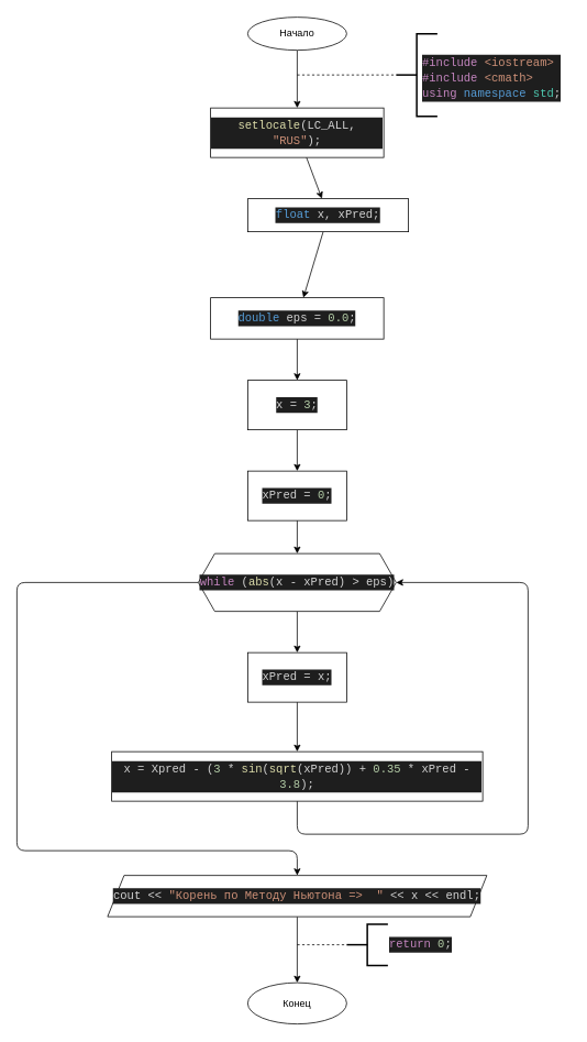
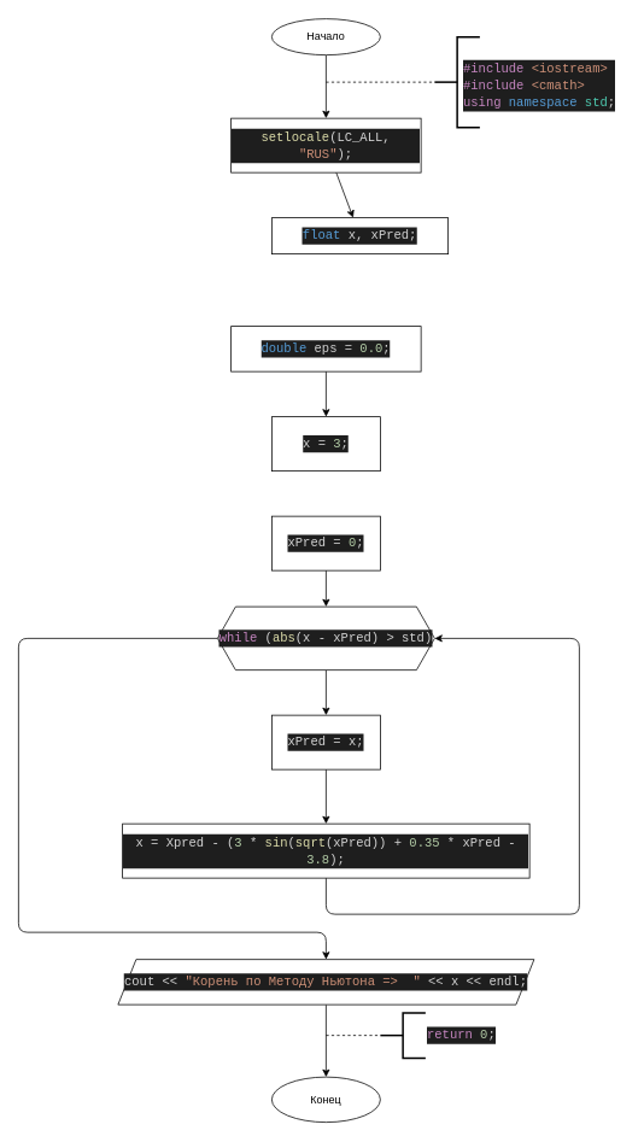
- <mxCell id="8" value="" style="edgeStyle=none;html=1;" edge="1" parent="1" source="9" target="12"><mxGeometry relative="1" as="geometry" /></mxCell>
- <mxCell id="13" value="" style="edgeStyle=none;html=1;" edge="1" parent="1" source="14" target="16"><mxGeometry relative="1" as="geometry" /></mxCell>
- <mxCell id="19" value="&#10;&#10;&lt;div style=&quot;color: rgb(212, 212, 212); background-color: rgb(30, 30, 30); font-family: consolas, &amp;quot;courier new&amp;quot;, monospace; font-weight: normal; font-size: 14px; line-height: 19px;&quot;&gt;&lt;div&gt;&lt;span style=&quot;color: #c586c0&quot;&gt;while&lt;/span&gt;&lt;span style=&quot;color: #d4d4d4&quot;&gt; (&lt;/span&gt;&lt;span style=&quot;color: #dcdcaa&quot;&gt;abs&lt;/span&gt;&lt;span style=&quot;color: #d4d4d4&quot;&gt;(x - xPred) &amp;gt; eps)&lt;/span&gt;&lt;/div&gt;&lt;/div&gt;&#10;&#10;" style="shape=hexagon;perimeter=hexagonPerimeter2;whiteSpace=wrap;html=1;fixedSize=1;" vertex="1" parent="1"><mxGeometry x="240" y="670" width="240" height="70" as="geometry" /></mxCell>
+ <mxCell id="19" value="&#10;&#10;&lt;div style=&quot;color: rgb(212, 212, 212); background-color: rgb(30, 30, 30); font-family: consolas, &amp;quot;courier new&amp;quot;, monospace; font-weight: normal; font-size: 14px; line-height: 19px;&quot;&gt;&lt;div&gt;&lt;span style=&quot;color: #c586c0&quot;&gt;while&lt;/span&gt;&lt;span style=&quot;color: #d4d4d4&quot;&gt; (&lt;/span&gt;&lt;span style=&quot;color: #dcdcaa&quot;&gt;abs&lt;/span&gt;&lt;span style=&quot;color: #d4d4d4&quot;&gt;(x - xPred) &amp;gt; std)&lt;/span&gt;&lt;/div&gt;&lt;/div&gt;&#10;&#10;" style="shape=hexagon;perimeter=hexagonPerimeter2;whiteSpace=wrap;html=1;fixedSize=1;" vertex="1" parent="1"><mxGeometry x="240" y="670" width="240" height="70" as="geometry" /></mxCell>
